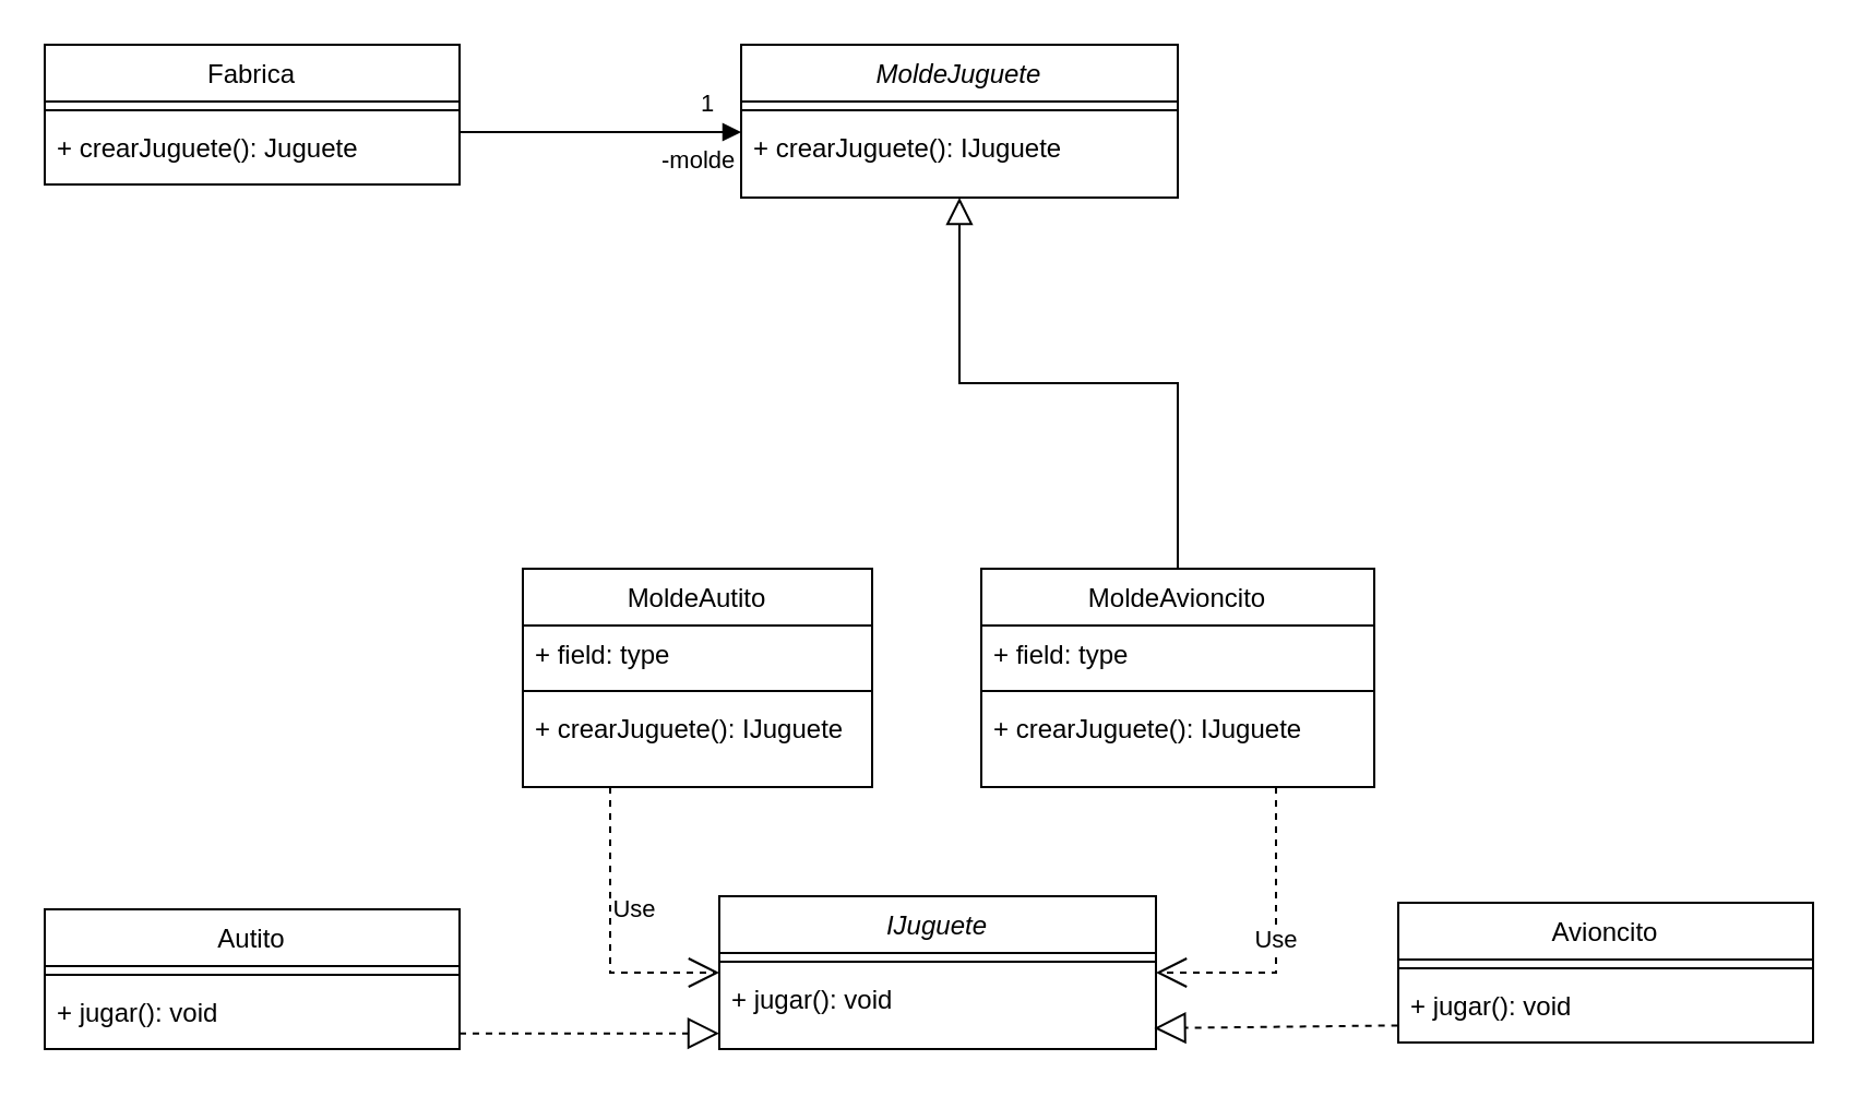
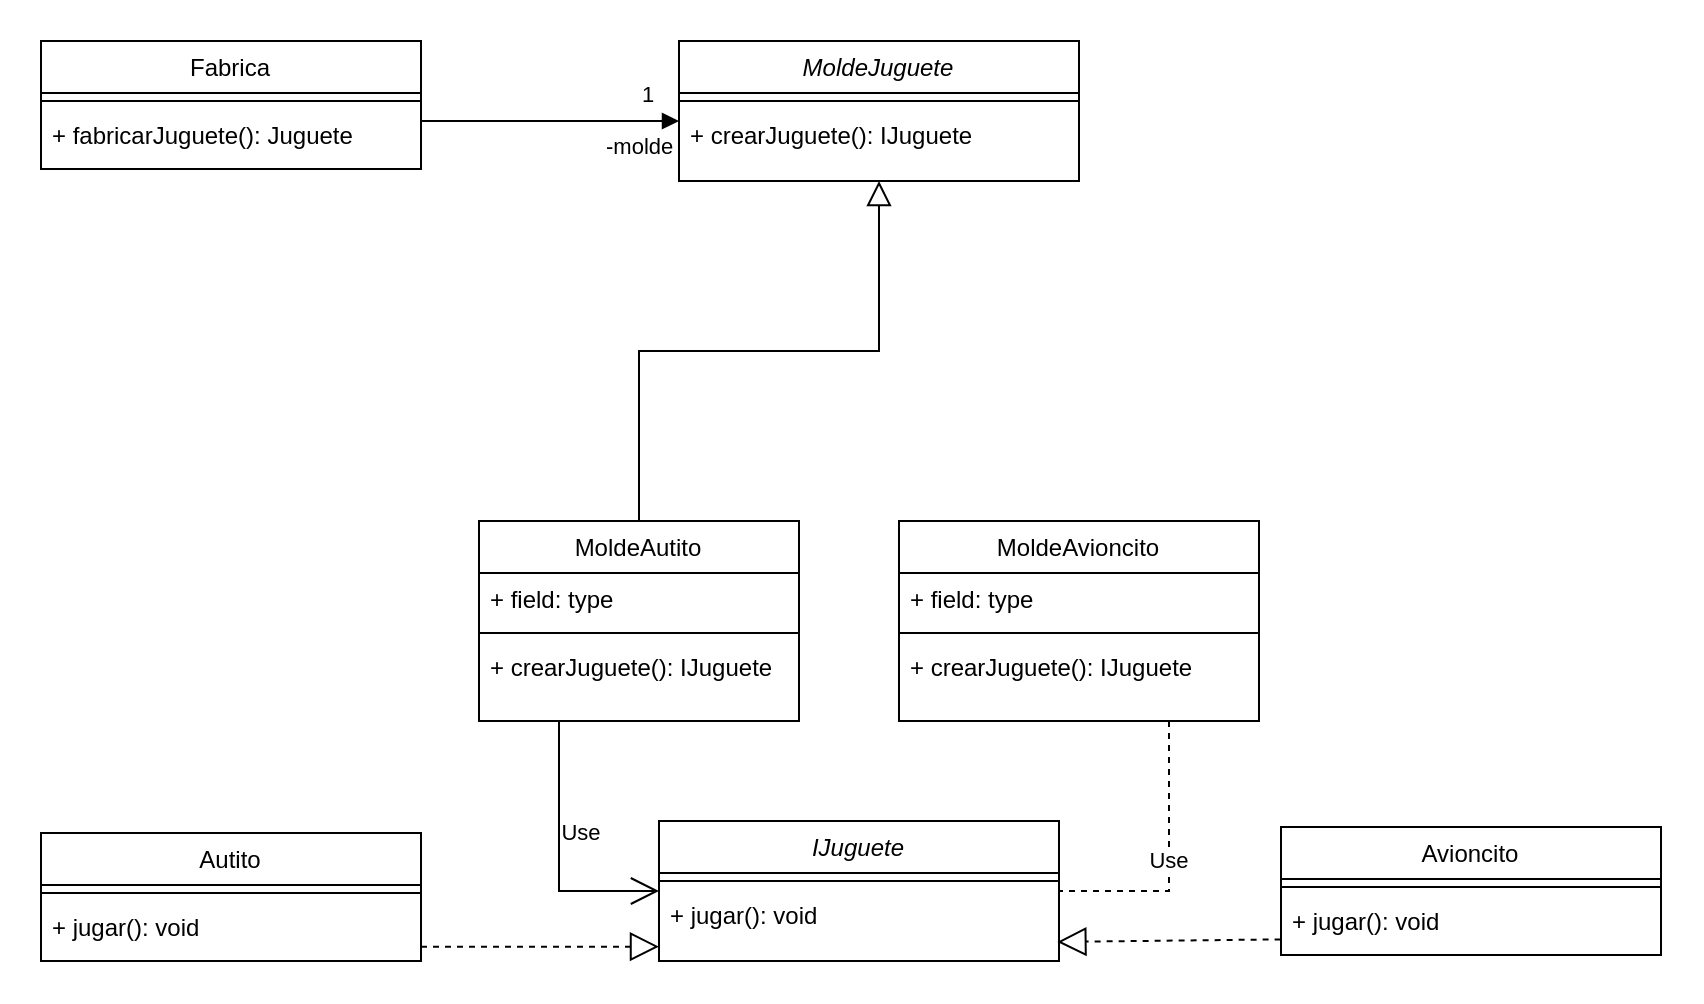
- <mxCell id="19" value="+ crearJuguete(): Juguete" style="text;strokeColor=none;fillColor=none;align=left;verticalAlign=top;spacingLeft=4;spacingRight=4;overflow=hidden;rotatable=0;points=[[0,0.5],[1,0.5]];portConstraint=eastwest;whiteSpace=wrap;html=1;" parent="17" vertex="1"><mxGeometry y="34" width="190" height="30" as="geometry" /></mxCell>
+ <mxCell id="19" value="+ fabricarJuguete(): Juguete" style="text;strokeColor=none;fillColor=none;align=left;verticalAlign=top;spacingLeft=4;spacingRight=4;overflow=hidden;rotatable=0;points=[[0,0.5],[1,0.5]];portConstraint=eastwest;whiteSpace=wrap;html=1;" parent="17" vertex="1"><mxGeometry y="34" width="190" height="30" as="geometry" /></mxCell>
+ <mxCell id="9" value="" style="endArrow=block;endSize=10;endFill=0;shadow=0;strokeWidth=1;rounded=0;edgeStyle=elbowEdgeStyle;elbow=vertical;" parent="1" source="5" target="2" edge="1"><mxGeometry width="160" relative="1" as="geometry"><mxPoint x="319" y="103" as="sourcePoint" /><mxPoint x="319" y="103" as="targetPoint" /></mxGeometry></mxCell>
- <mxCell id="14" value="" style="endArrow=block;endSize=10;endFill=0;shadow=0;strokeWidth=1;rounded=0;edgeStyle=elbowEdgeStyle;elbow=vertical;" parent="1" source="10" target="2" edge="1"><mxGeometry width="160" relative="1" as="geometry"><mxPoint x="329" y="273" as="sourcePoint" /><mxPoint x="429" y="171" as="targetPoint" /></mxGeometry></mxCell>
- <mxCell id="30" value="Use" style="endArrow=open;endSize=12;dashed=1;html=1;rounded=0;exitX=0.25;exitY=1;exitDx=0;exitDy=0;entryX=0;entryY=0.5;entryDx=0;entryDy=0;" parent="1" source="5" target="26" edge="1"><mxGeometry x="-0.167" y="11" width="160" relative="1" as="geometry"><mxPoint x="279" y="560" as="sourcePoint" /><mxPoint x="439" y="560" as="targetPoint" /><Array as="points"><mxPoint x="279" y="445" /></Array><mxPoint as="offset" /></mxGeometry></mxCell>
+ <mxCell id="30" value="Use" style="endArrow=open;endSize=12;dashed=0;html=1;rounded=0;exitX=0.25;exitY=1;exitDx=0;exitDy=0;entryX=0;entryY=0.5;entryDx=0;entryDy=0;" parent="1" source="5" target="26" edge="1"><mxGeometry x="-0.167" y="11" width="160" relative="1" as="geometry"><mxPoint x="279" y="560" as="sourcePoint" /><mxPoint x="439" y="560" as="targetPoint" /><Array as="points"><mxPoint x="279" y="445" /></Array><mxPoint as="offset" /></mxGeometry></mxCell>
- <mxCell id="31" value="Use" style="endArrow=open;endSize=12;dashed=1;html=1;rounded=0;exitX=0.75;exitY=1;exitDx=0;exitDy=0;entryX=1;entryY=0.5;entryDx=0;entryDy=0;" parent="1" source="10" target="26" edge="1"><mxGeometry width="160" relative="1" as="geometry"><mxPoint x="289" y="370" as="sourcePoint" /><mxPoint x="339" y="455" as="targetPoint" /><Array as="points"><mxPoint x="584" y="445" /></Array></mxGeometry></mxCell>
+ <mxCell id="31" value="Use" style="endArrow=none;endSize=12;dashed=1;html=1;rounded=0;exitX=0.75;exitY=1;exitDx=0;exitDy=0;entryX=1;entryY=0.5;entryDx=0;entryDy=0;" parent="1" source="10" target="26" edge="1"><mxGeometry width="160" relative="1" as="geometry"><mxPoint x="289" y="370" as="sourcePoint" /><mxPoint x="339" y="455" as="targetPoint" /><Array as="points"><mxPoint x="584" y="445" /></Array></mxGeometry></mxCell>
